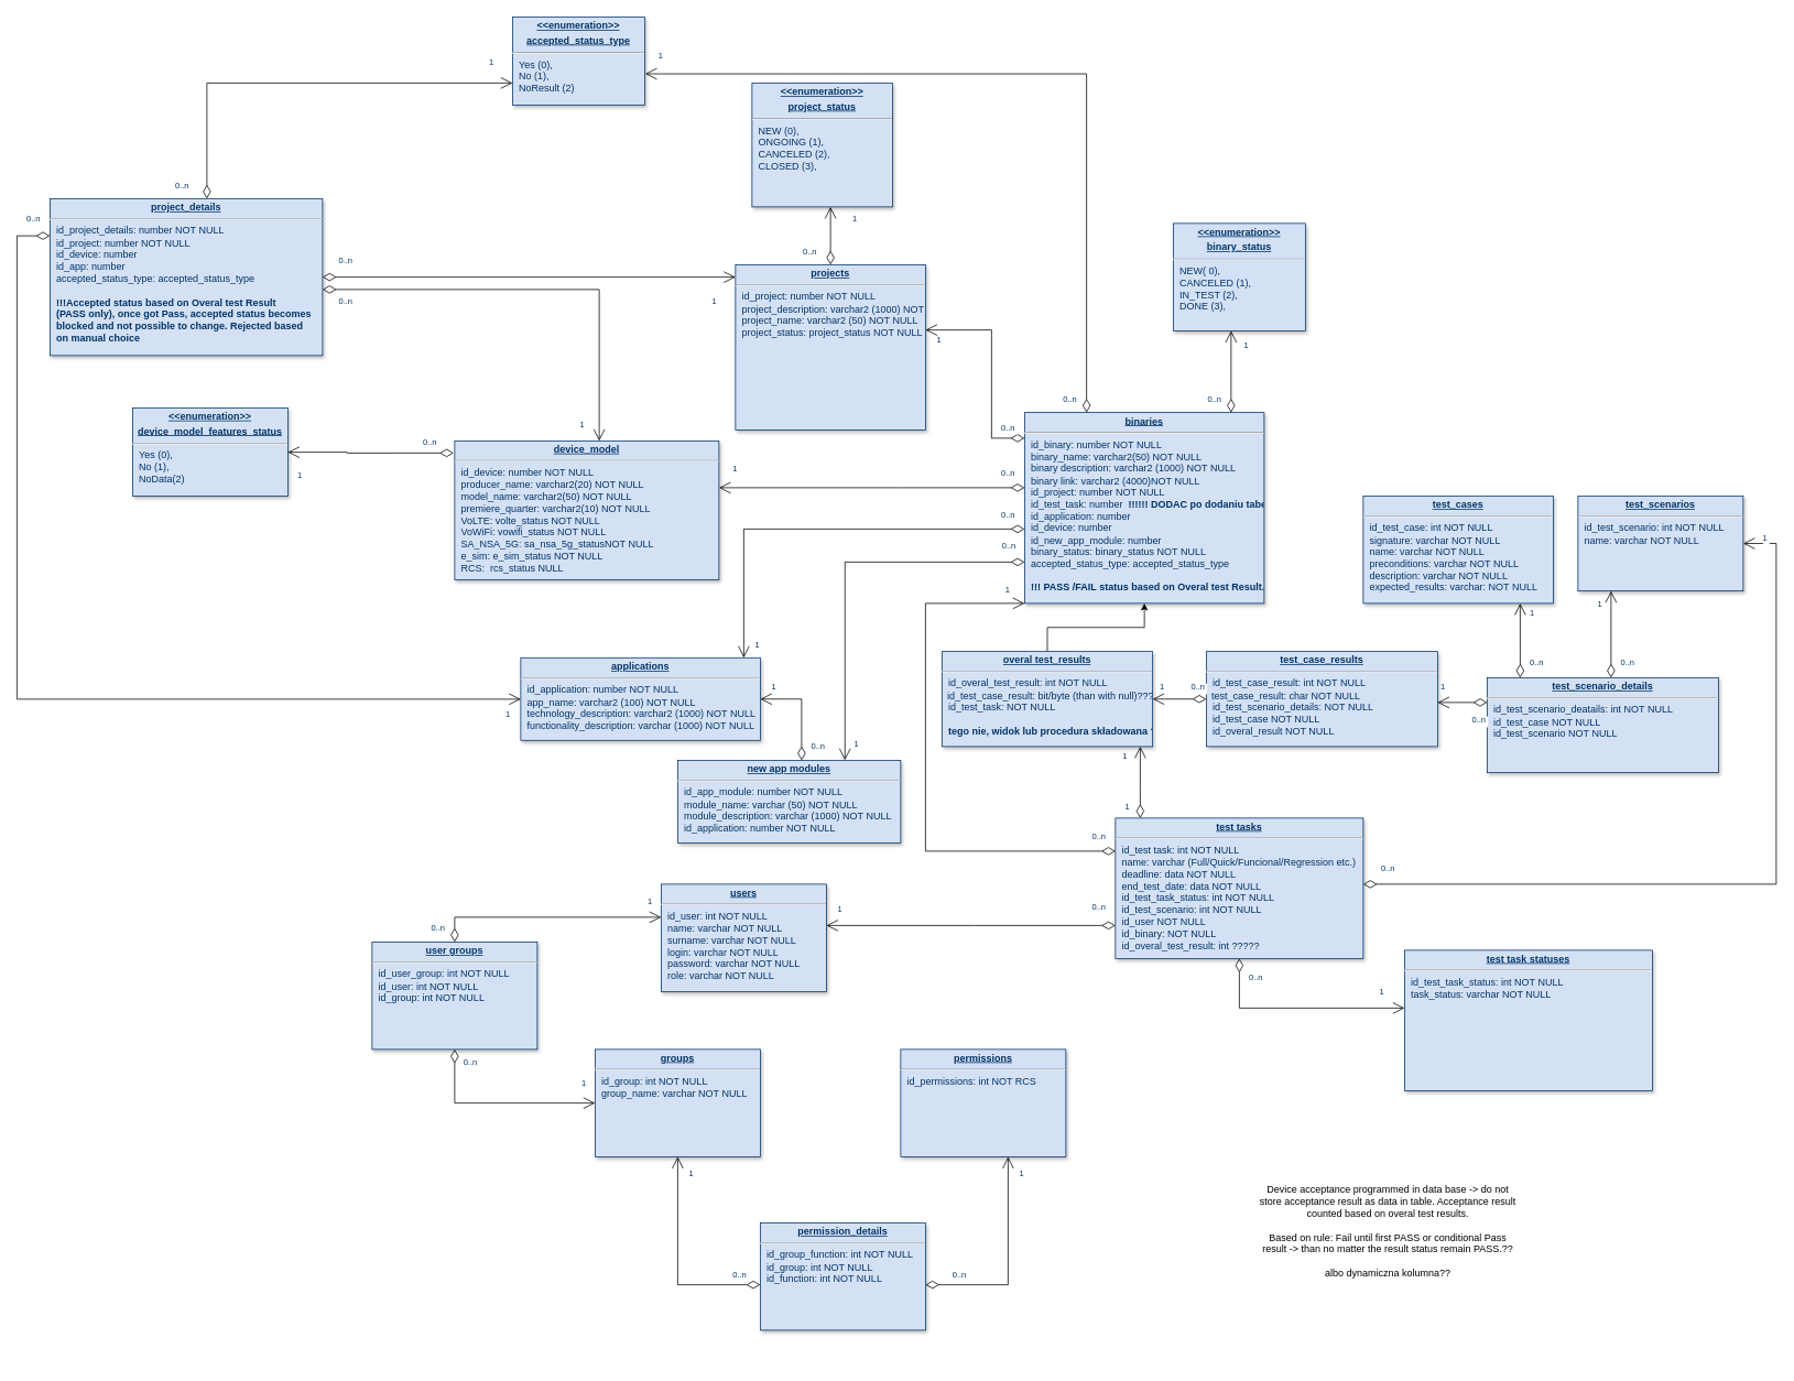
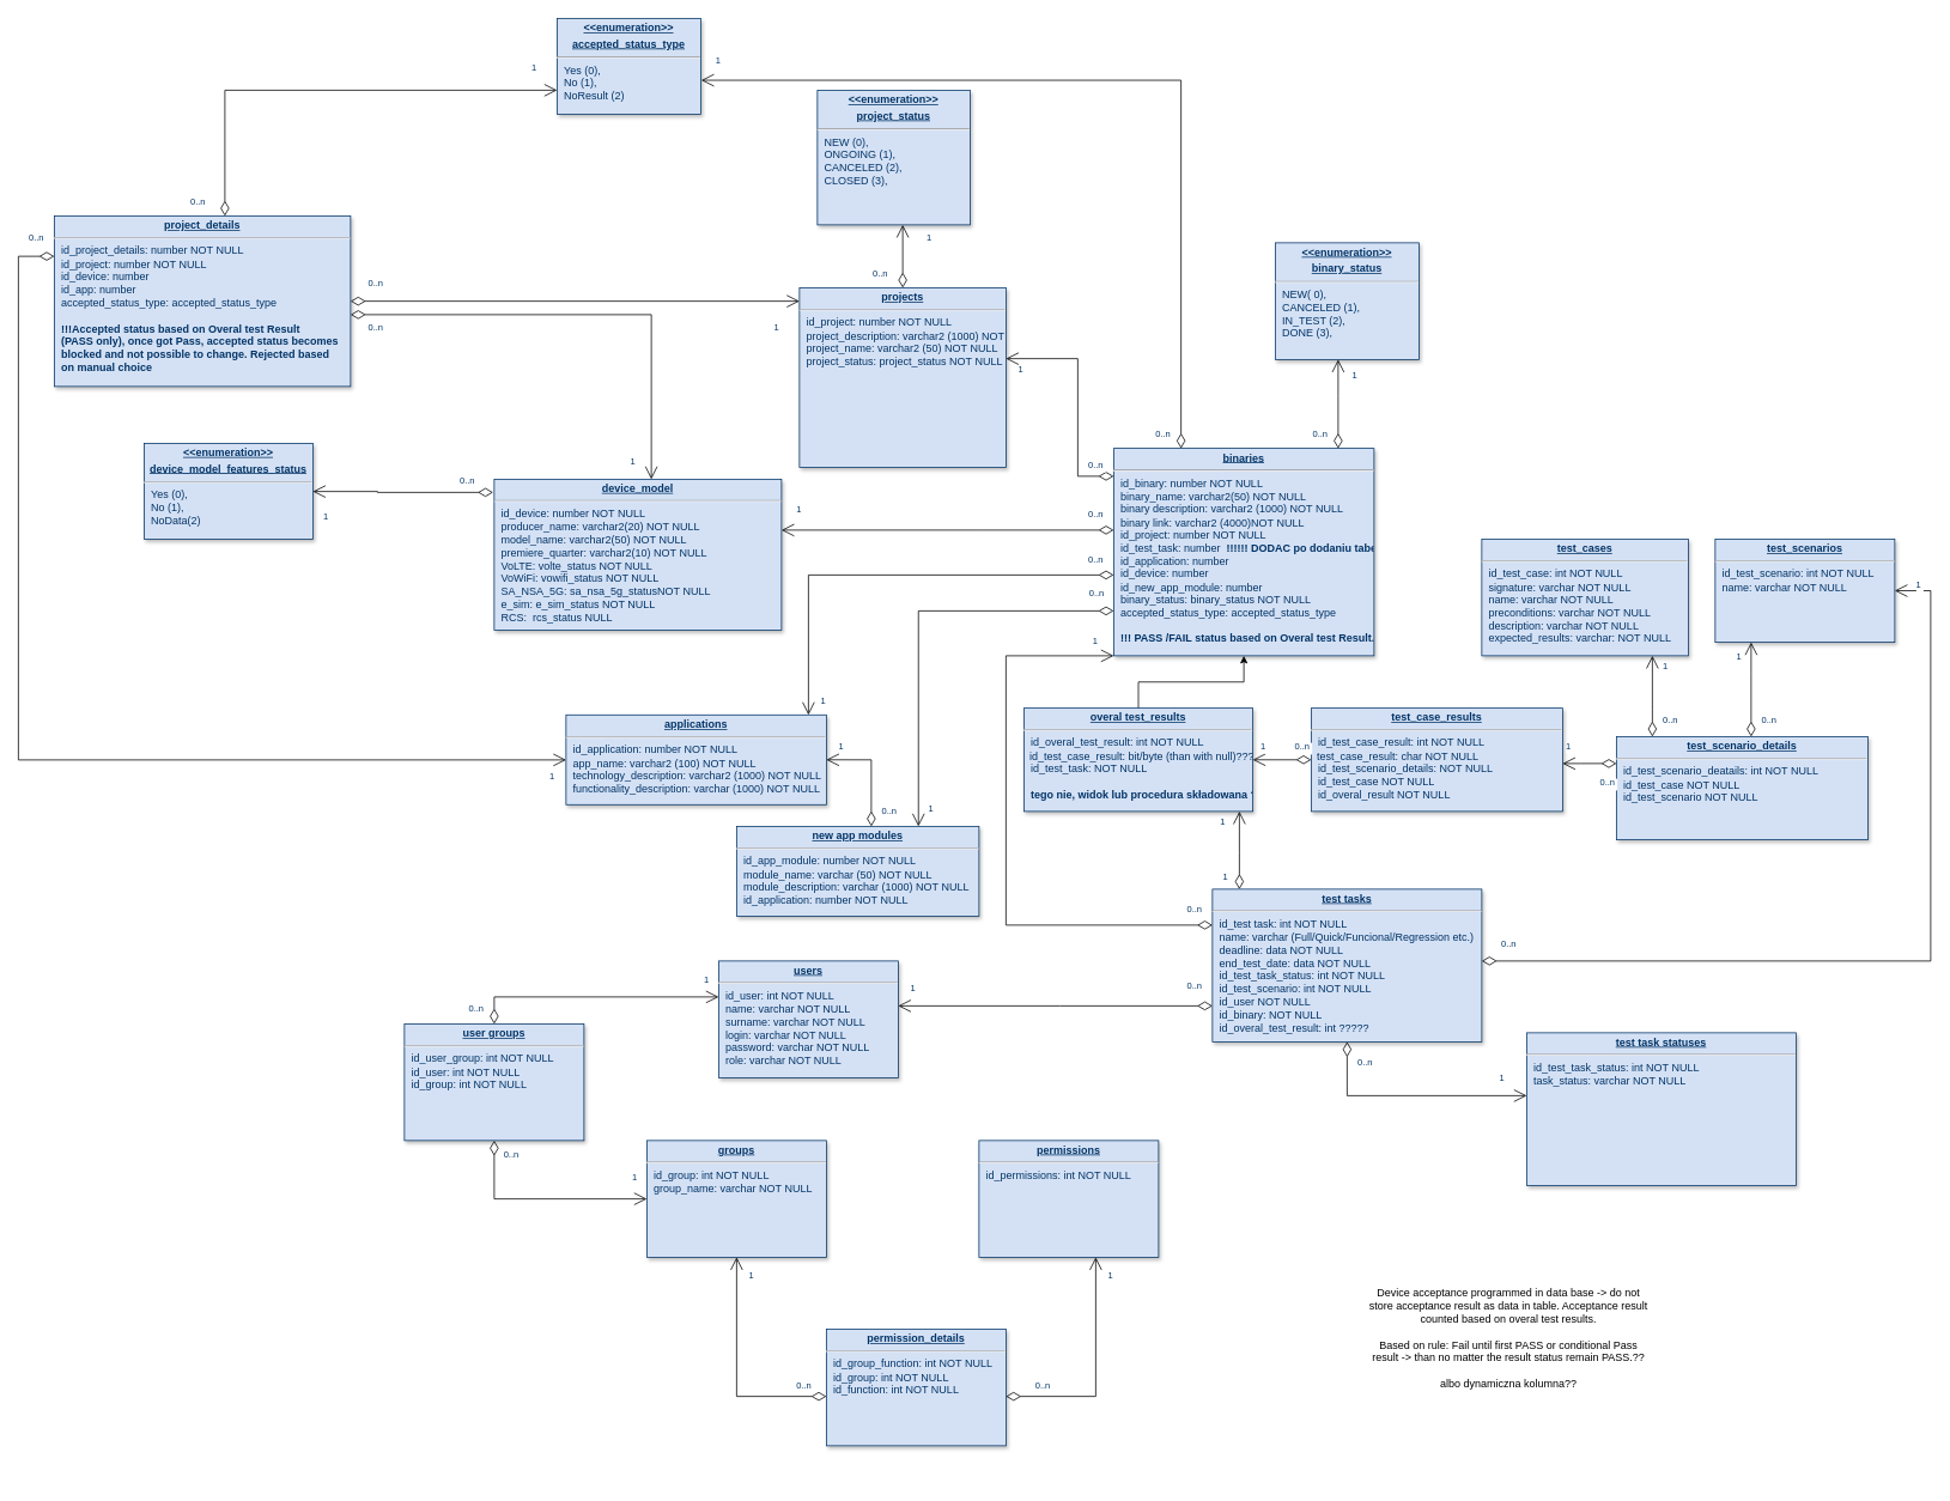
- <mxCell id="62" value="&lt;p style=&quot;margin: 0px ; margin-top: 4px ; text-align: center ; text-decoration: underline&quot;&gt;&lt;b&gt;permissions&lt;/b&gt;&lt;/p&gt;&lt;hr&gt;&lt;p style=&quot;margin: 0px ; margin-left: 8px&quot;&gt;id_permissions: int NOT RCS&lt;/p&gt;" style="verticalAlign=top;align=left;overflow=fill;fontSize=12;fontFamily=Helvetica;html=1;strokeColor=#003366;shadow=1;fillColor=#D4E1F5;fontColor=#003366" parent="1" vertex="1"><mxGeometry x="1090" y="1270" width="200" height="130" as="geometry" /></mxCell>
+ <mxCell id="62" value="&lt;p style=&quot;margin: 0px ; margin-top: 4px ; text-align: center ; text-decoration: underline&quot;&gt;&lt;b&gt;permissions&lt;/b&gt;&lt;/p&gt;&lt;hr&gt;&lt;p style=&quot;margin: 0px ; margin-left: 8px&quot;&gt;id_permissions: int NOT NULL&lt;/p&gt;" style="verticalAlign=top;align=left;overflow=fill;fontSize=12;fontFamily=Helvetica;html=1;strokeColor=#003366;shadow=1;fillColor=#D4E1F5;fontColor=#003366" parent="1" vertex="1"><mxGeometry x="1090" y="1270" width="200" height="130" as="geometry" /></mxCell>
